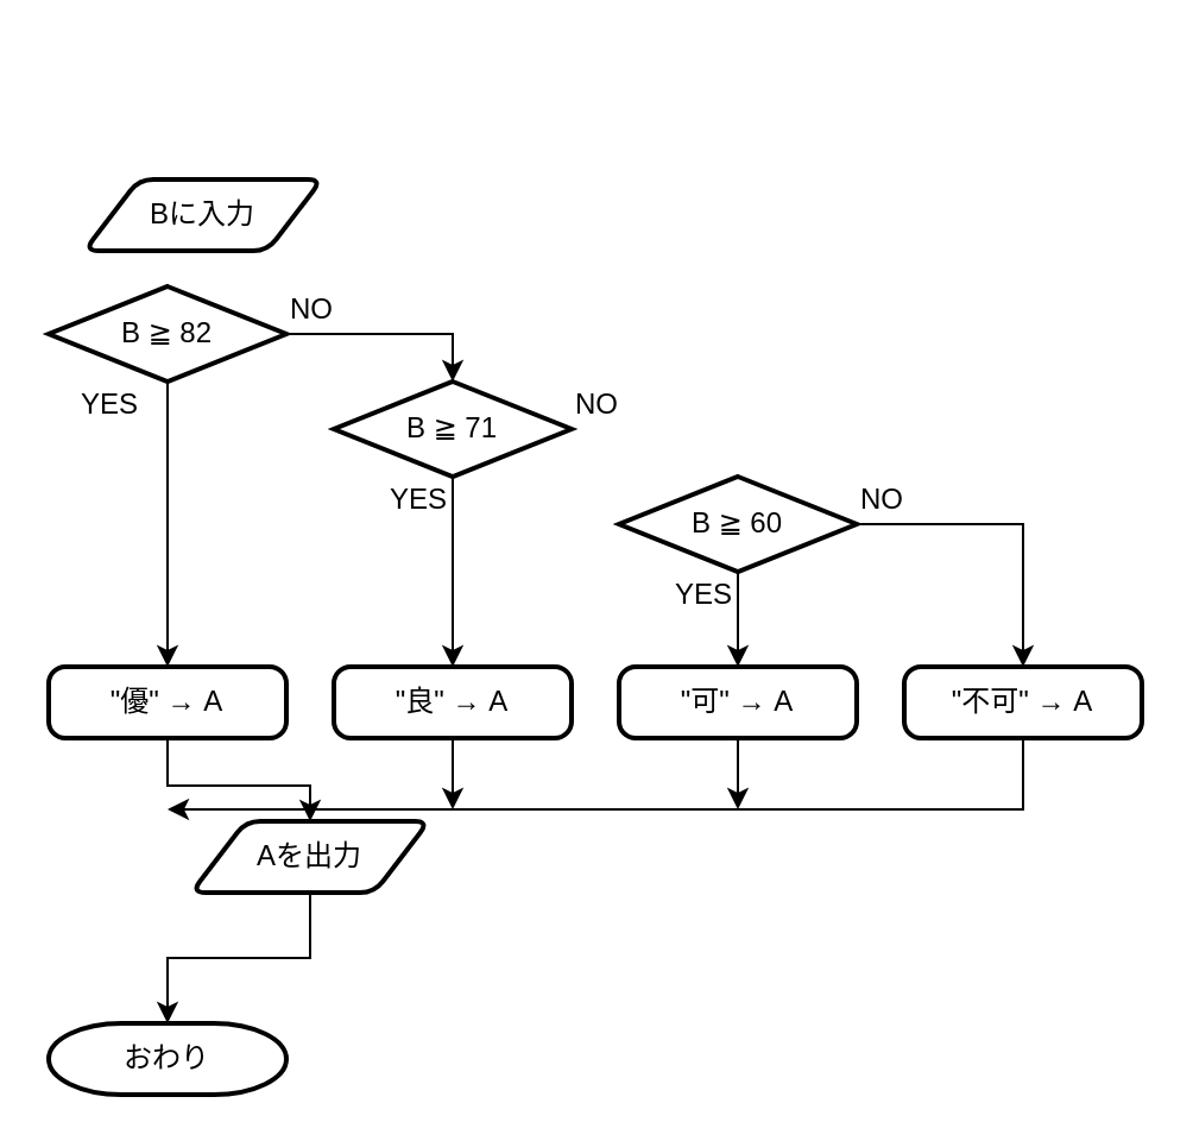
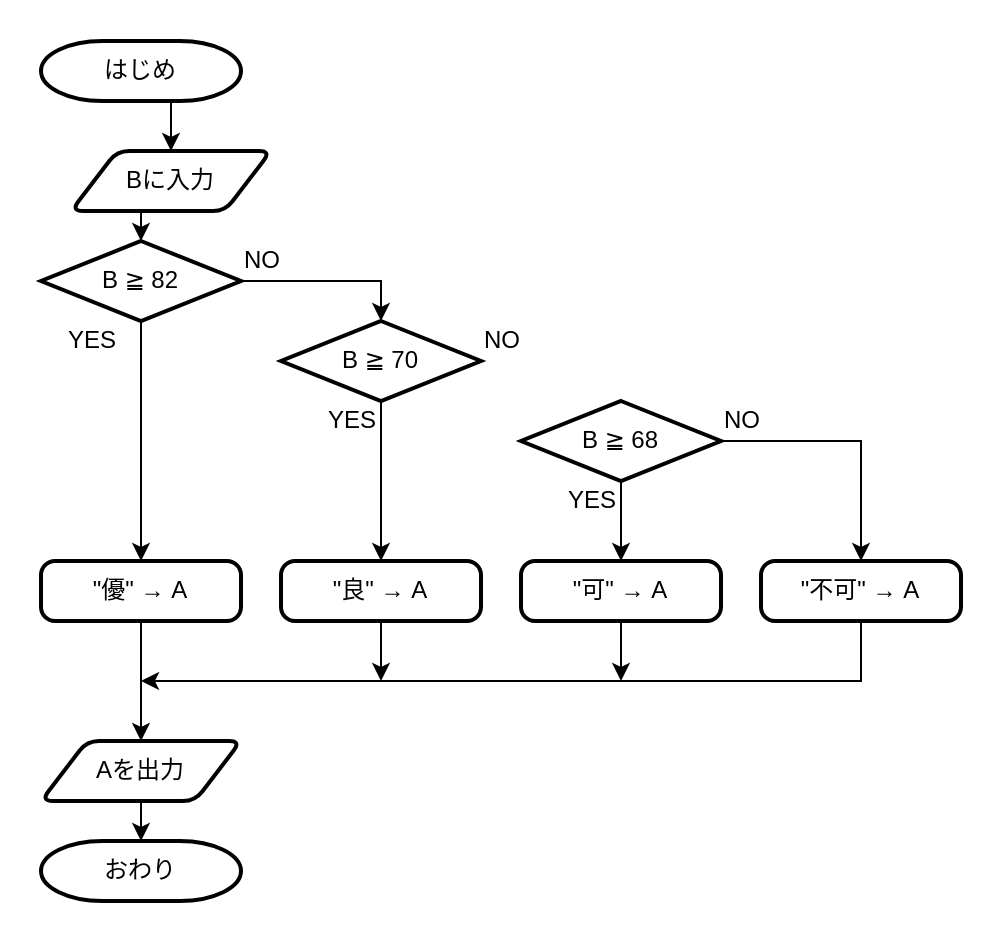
+ <mxCell id="3" value="はじめ" style="strokeWidth=2;html=1;shape=mxgraph.flowchart.terminator;whiteSpace=wrap;" vertex="1" parent="1"><mxGeometry x="20" y="20" width="100" height="30" as="geometry" /></mxCell>
+ <mxCell id="2" style="edgeStyle=orthogonalEdgeStyle;rounded=0;orthogonalLoop=1;jettySize=auto;html=1;exitX=0.5;exitY=1;exitDx=0;exitDy=0;exitPerimeter=0;entryX=0.5;entryY=0;entryDx=0;entryDy=0;" edge="1" parent="1" source="3" target="5"><mxGeometry relative="1" as="geometry" /></mxCell>
+ <mxCell id="4" style="edgeStyle=orthogonalEdgeStyle;rounded=0;orthogonalLoop=1;jettySize=auto;html=1;exitX=0.5;exitY=1;exitDx=0;exitDy=0;entryX=0.5;entryY=0;entryDx=0;entryDy=0;entryPerimeter=0;" edge="1" parent="1" source="5" target="8"><mxGeometry relative="1" as="geometry" /></mxCell>
- <mxCell id="12" value="B ≧ 71" style="strokeWidth=2;html=1;shape=mxgraph.flowchart.decision;whiteSpace=wrap;" vertex="1" parent="1"><mxGeometry x="140" y="160" width="100" height="40" as="geometry" /></mxCell>
+ <mxCell id="12" value="B ≧ 70" style="strokeWidth=2;html=1;shape=mxgraph.flowchart.decision;whiteSpace=wrap;" vertex="1" parent="1"><mxGeometry x="140" y="160" width="100" height="40" as="geometry" /></mxCell>
- <mxCell id="17" value="B ≧ 60" style="strokeWidth=2;html=1;shape=mxgraph.flowchart.decision;whiteSpace=wrap;" vertex="1" parent="1"><mxGeometry x="260" y="200" width="100" height="40" as="geometry" /></mxCell>
+ <mxCell id="17" value="B ≧ 68" style="strokeWidth=2;html=1;shape=mxgraph.flowchart.decision;whiteSpace=wrap;" vertex="1" parent="1"><mxGeometry x="260" y="200" width="100" height="40" as="geometry" /></mxCell>
- <mxCell id="29" value="Aを出力" style="shape=parallelogram;html=1;strokeWidth=2;perimeter=parallelogramPerimeter;whiteSpace=wrap;rounded=1;arcSize=12;size=0.23;" vertex="1" parent="1"><mxGeometry x="80" y="345" width="100" height="30" as="geometry" /></mxCell>
+ <mxCell id="29" value="Aを出力" style="shape=parallelogram;html=1;strokeWidth=2;perimeter=parallelogramPerimeter;whiteSpace=wrap;rounded=1;arcSize=12;size=0.23;" vertex="1" parent="1"><mxGeometry x="20" y="370" width="100" height="30" as="geometry" /></mxCell>
- <mxCell id="30" value="おわり" style="strokeWidth=2;html=1;shape=mxgraph.flowchart.terminator;whiteSpace=wrap;" vertex="1" parent="1"><mxGeometry x="20" y="430" width="100" height="30" as="geometry" /></mxCell>
+ <mxCell id="30" value="おわり" style="strokeWidth=2;html=1;shape=mxgraph.flowchart.terminator;whiteSpace=wrap;" vertex="1" parent="1"><mxGeometry x="20" y="420" width="100" height="30" as="geometry" /></mxCell>
